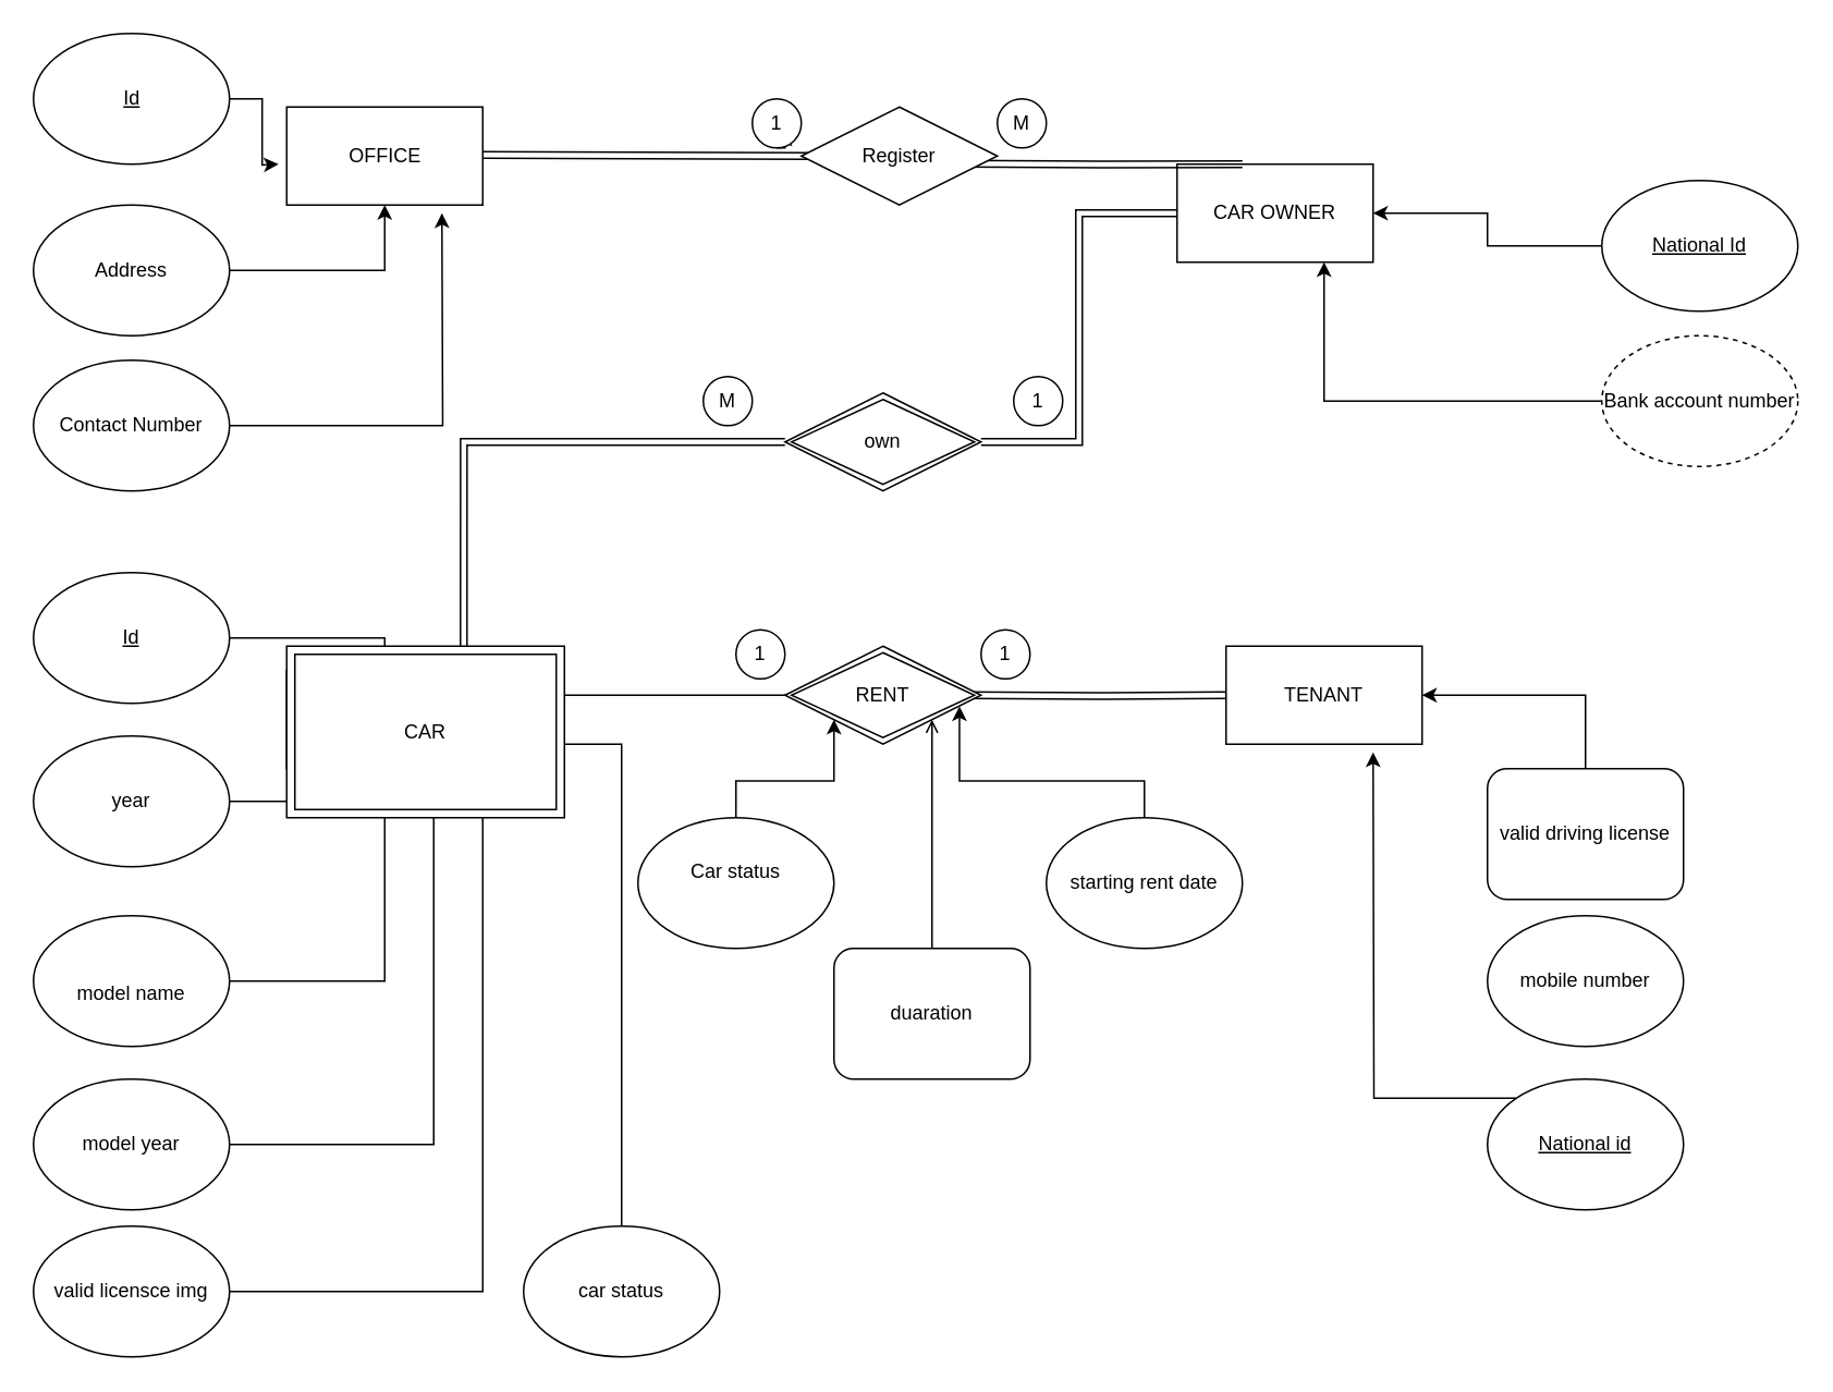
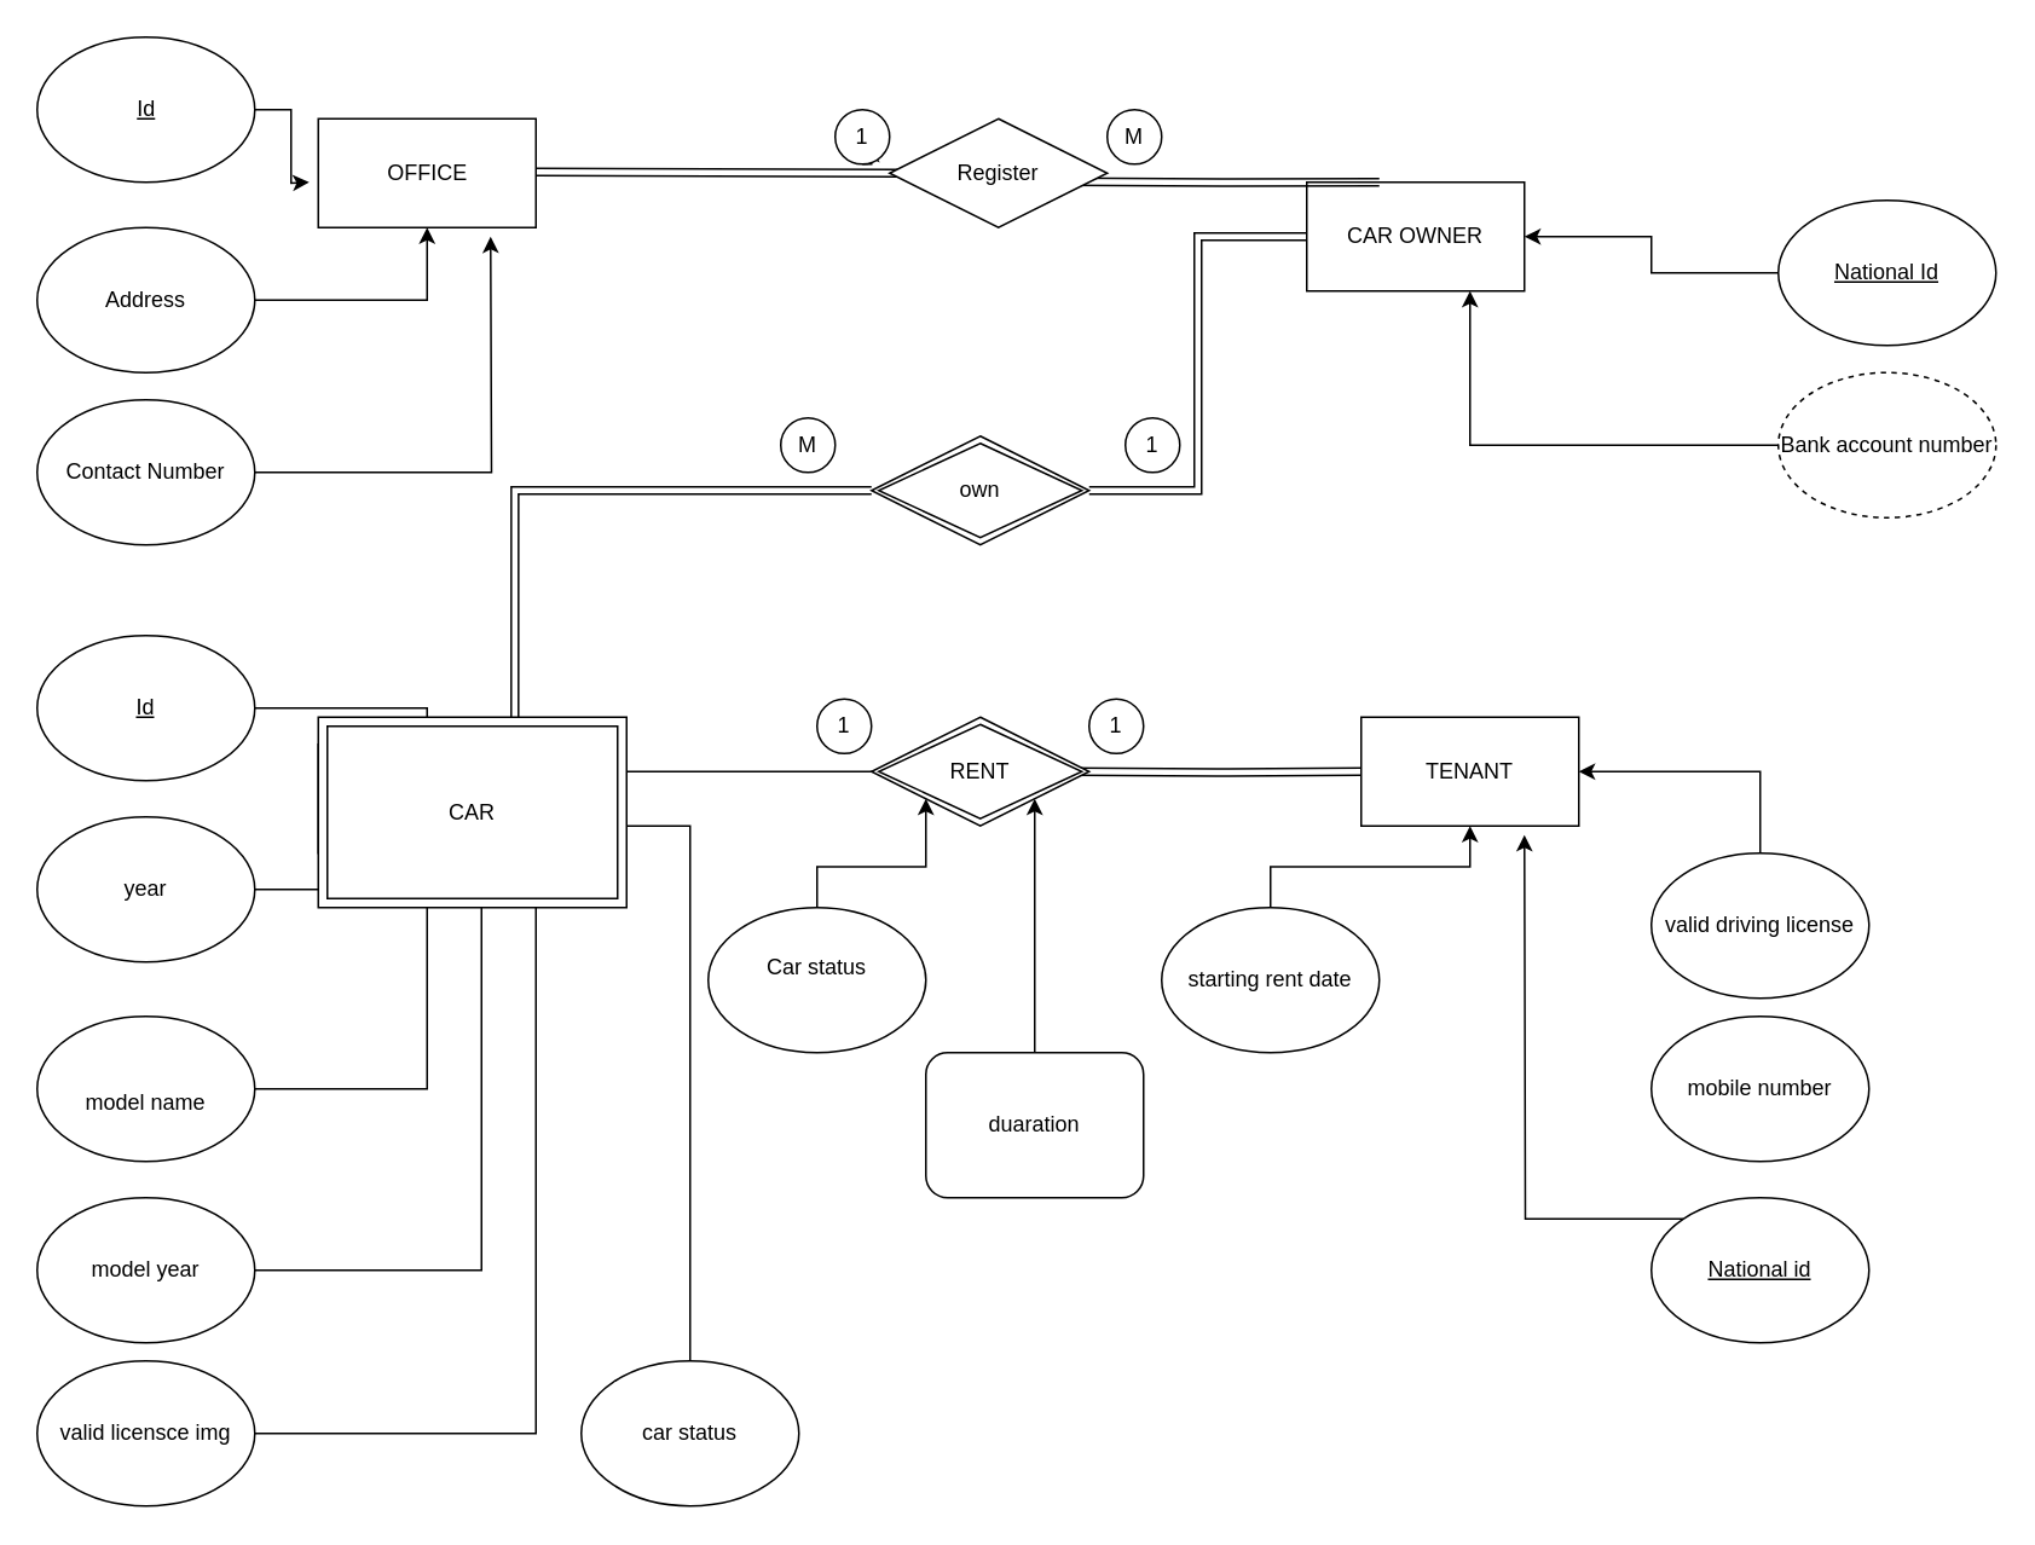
- <mxCell id="45" style="edgeStyle=orthogonalEdgeStyle;rounded=0;orthogonalLoop=1;jettySize=auto;html=1;exitX=0.5;exitY=0;exitDx=0;exitDy=0;entryX=1;entryY=1;entryDx=0;entryDy=0;strokeColor=default;endArrow=open;" edge="1" parent="1" source="46" target="56"><mxGeometry relative="1" as="geometry" /></mxCell>
+ <mxCell id="45" style="edgeStyle=orthogonalEdgeStyle;rounded=0;orthogonalLoop=1;jettySize=auto;html=1;exitX=0.5;exitY=0;exitDx=0;exitDy=0;entryX=1;entryY=1;entryDx=0;entryDy=0;strokeColor=default;" edge="1" parent="1" source="46" target="56"><mxGeometry relative="1" as="geometry" /></mxCell>
- <mxCell id="43" style="edgeStyle=orthogonalEdgeStyle;rounded=0;orthogonalLoop=1;jettySize=auto;html=1;exitX=0.5;exitY=0;exitDx=0;exitDy=0;entryX=0.89;entryY=0.614;entryDx=0;entryDy=0;entryPerimeter=0;strokeColor=default;" edge="1" parent="1" source="44" target="56"><mxGeometry relative="1" as="geometry" /></mxCell>
+ <mxCell id="43" style="edgeStyle=orthogonalEdgeStyle;rounded=0;orthogonalLoop=1;jettySize=auto;html=1;exitX=0.5;exitY=0;exitDx=0;exitDy=0;strokeColor=default;" edge="1" parent="1" source="44" target="34"><mxGeometry relative="1" as="geometry" /></mxCell>
- <mxCell id="41" value="valid driving license" style="whiteSpace=wrap;html=1;rounded=1;" vertex="1" parent="1"><mxGeometry x="910" y="470" width="120" height="80" as="geometry" /></mxCell>
+ <mxCell id="41" value="valid driving license" style="ellipse;whiteSpace=wrap;html=1;" vertex="1" parent="1"><mxGeometry x="910" y="470" width="120" height="80" as="geometry" /></mxCell>
